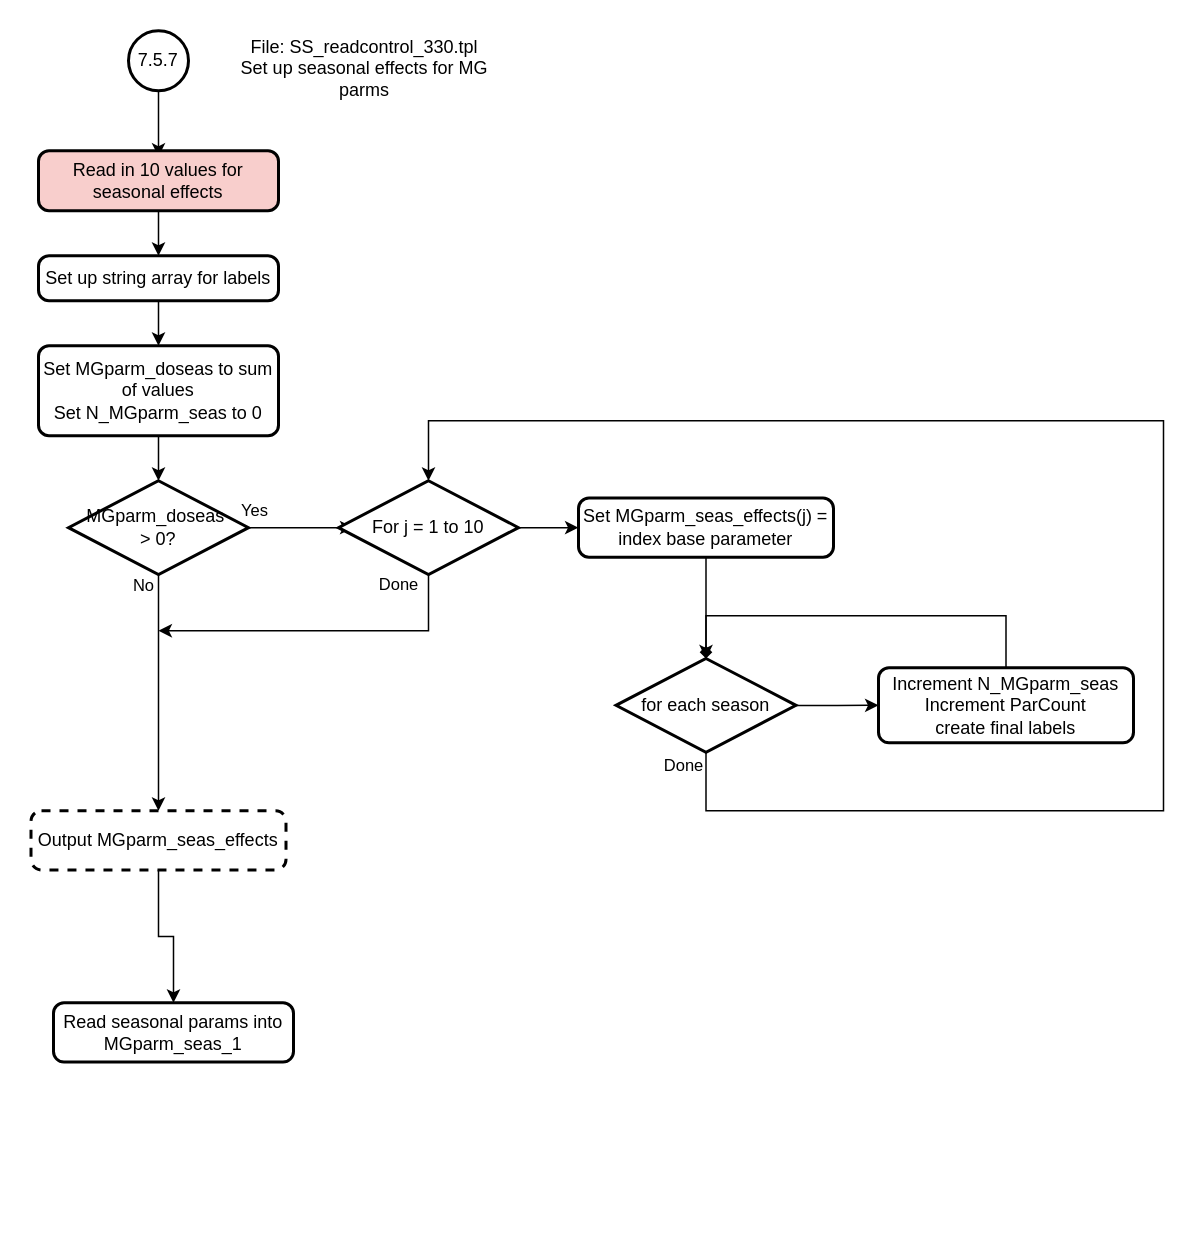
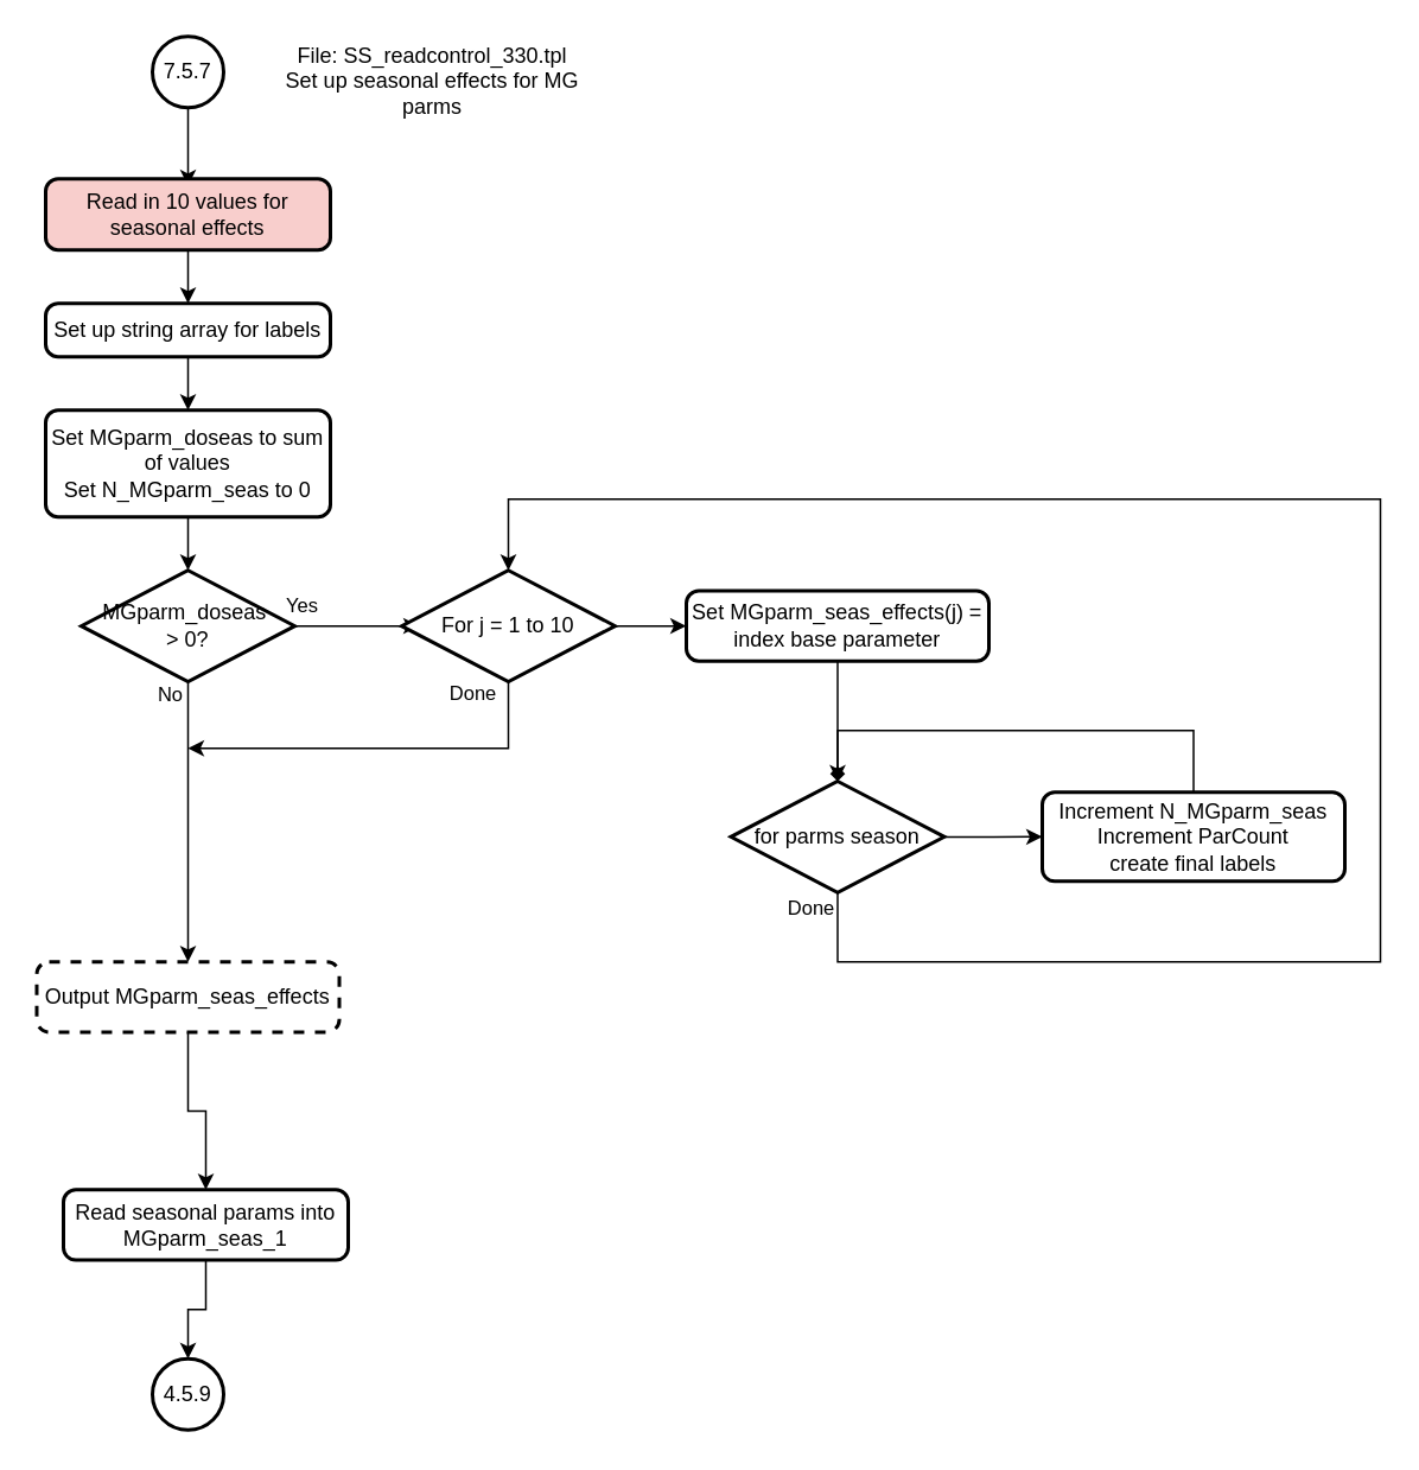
- <mxCell id="12" value="for each season" style="strokeWidth=2;html=1;shape=mxgraph.flowchart.decision;whiteSpace=wrap;" parent="1" vertex="1"><mxGeometry x="410" y="438.48" width="120" height="62.5" as="geometry" /></mxCell>
+ <mxCell id="12" value="for parms season" style="strokeWidth=2;html=1;shape=mxgraph.flowchart.decision;whiteSpace=wrap;" parent="1" vertex="1"><mxGeometry x="410" y="438.48" width="120" height="62.5" as="geometry" /></mxCell>
+ <mxCell id="27" style="edgeStyle=orthogonalEdgeStyle;rounded=0;orthogonalLoop=1;jettySize=auto;html=1;" parent="1" source="28" target="15" edge="1"><mxGeometry relative="1" as="geometry" /></mxCell>
+ <mxCell id="15" value="4.5.9" style="strokeWidth=2;html=1;shape=mxgraph.flowchart.start_2;whiteSpace=wrap;" parent="1" vertex="1"><mxGeometry x="85" y="763.06" width="40" height="40" as="geometry" /></mxCell>
